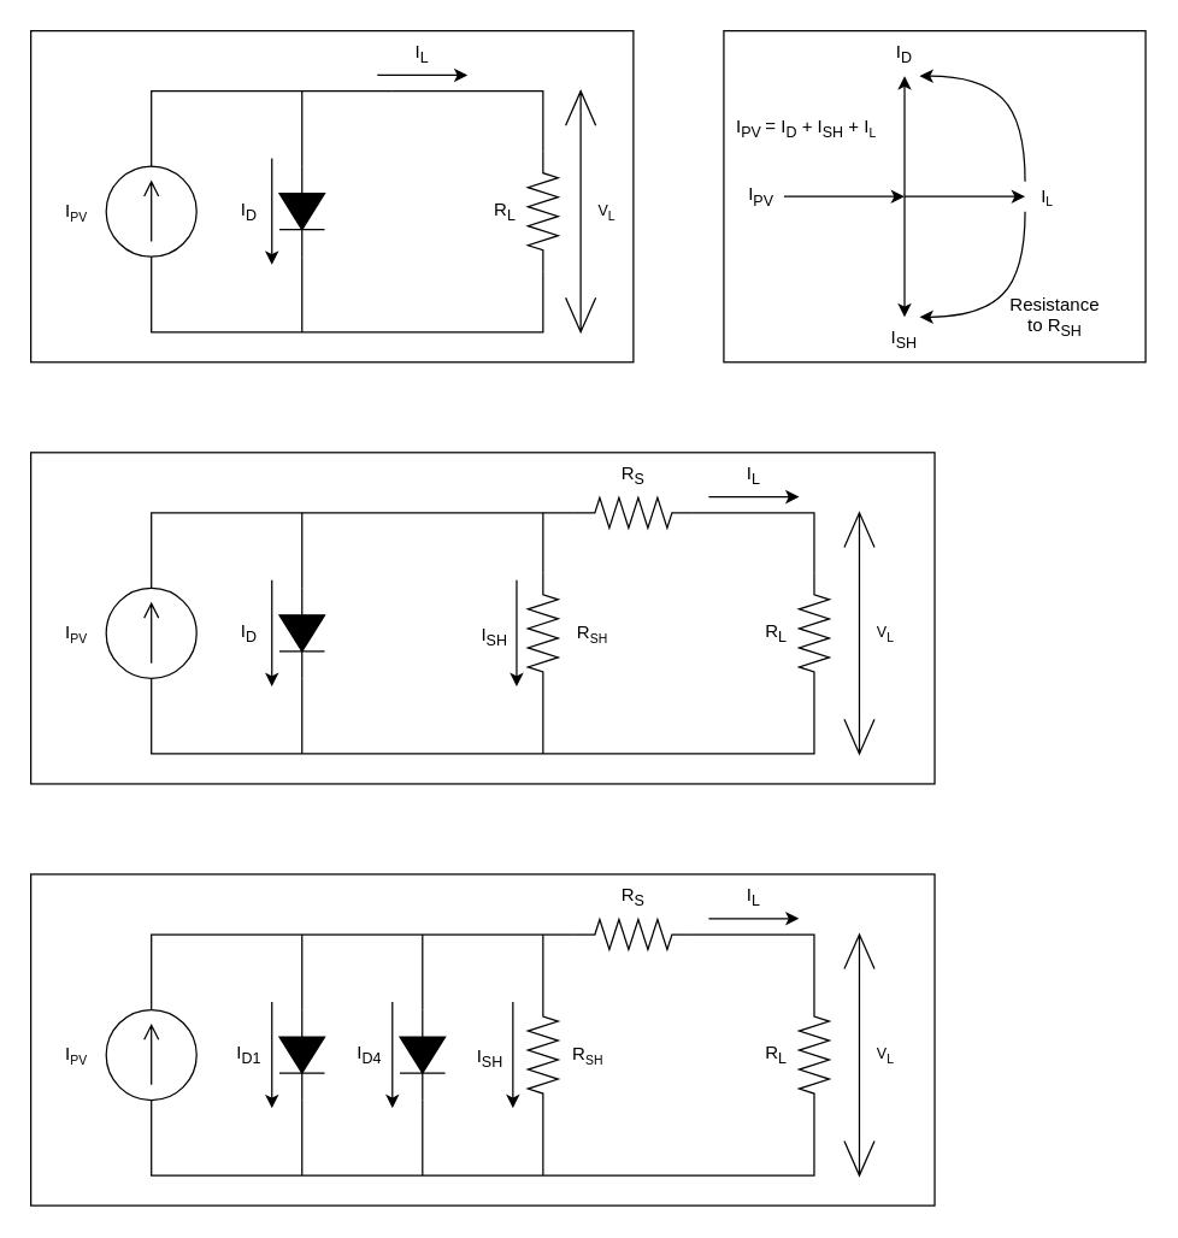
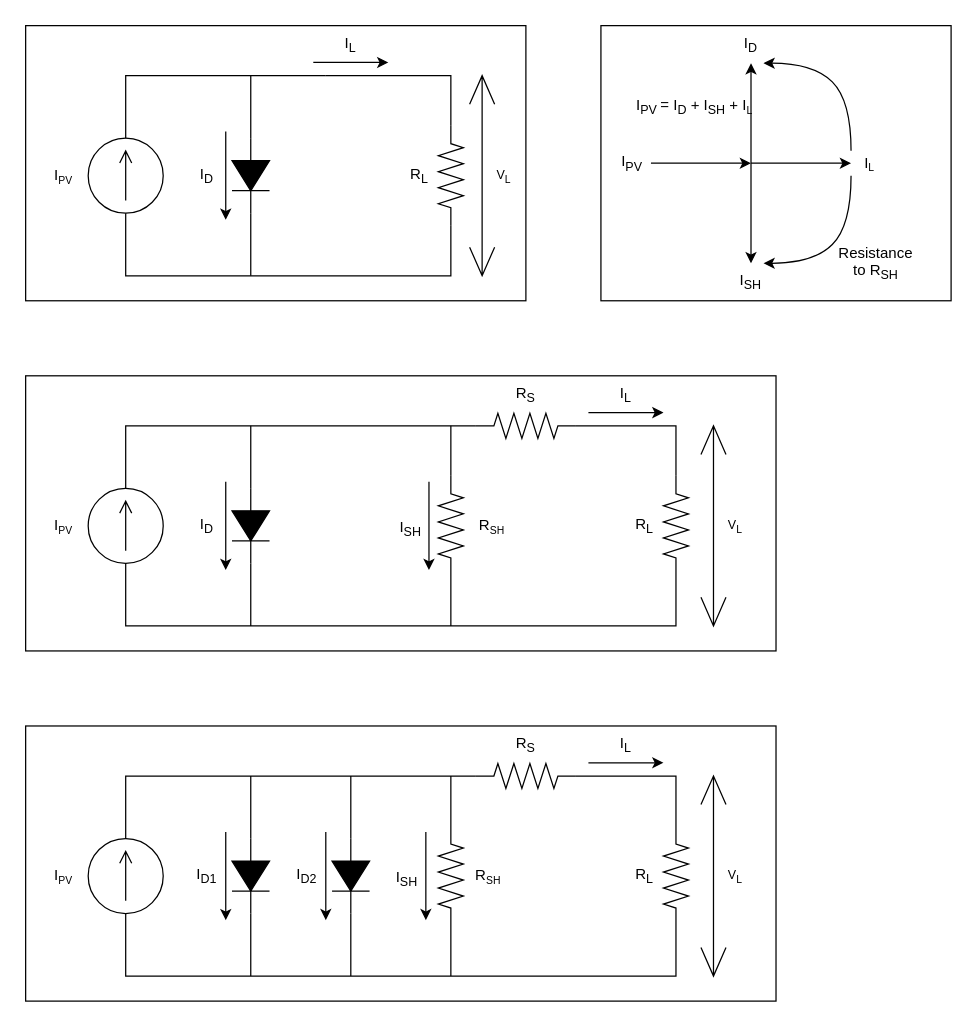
- <mxCell id="83" value="I&lt;sub&gt;PV&amp;nbsp;&lt;/sub&gt;= I&lt;sub&gt;D&lt;/sub&gt; + I&lt;sub&gt;SH&lt;/sub&gt; + I&lt;span style=&quot;font-size: 10px;&quot;&gt;&lt;sub&gt;L&lt;/sub&gt;&lt;/span&gt;" style="text;html=1;strokeColor=none;fillColor=none;align=center;verticalAlign=middle;whiteSpace=wrap;rounded=0;" parent="1" vertex="1"><mxGeometry x="485" y="70" width="100" height="30" as="geometry" /></mxCell>
+ <mxCell id="83" value="I&lt;sub&gt;PV&amp;nbsp;&lt;/sub&gt;= I&lt;sub&gt;D&lt;/sub&gt; + I&lt;sub&gt;SH&lt;/sub&gt; + I&lt;span style=&quot;font-size: 10px;&quot;&gt;&lt;sub&gt;L&lt;/sub&gt;&lt;/span&gt;" style="text;html=1;strokeColor=none;fillColor=none;align=center;verticalAlign=middle;whiteSpace=wrap;rounded=0;" parent="1" vertex="1"><mxGeometry x="505" y="70" width="100" height="30" as="geometry" /></mxCell>
- <mxCell id="53" value="I&lt;sub&gt;D4&lt;/sub&gt;" style="text;html=1;strokeColor=none;fillColor=none;align=center;verticalAlign=middle;whiteSpace=wrap;rounded=0;" parent="1" vertex="1"><mxGeometry x="230" y="685" width="30" height="30" as="geometry" /></mxCell>
+ <mxCell id="53" value="I&lt;sub&gt;D2&lt;/sub&gt;" style="text;html=1;strokeColor=none;fillColor=none;align=center;verticalAlign=middle;whiteSpace=wrap;rounded=0;" parent="1" vertex="1"><mxGeometry x="230" y="685" width="30" height="30" as="geometry" /></mxCell>
